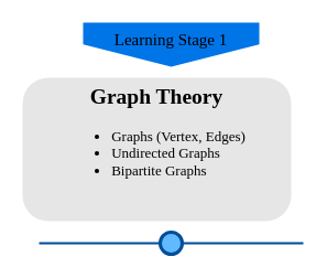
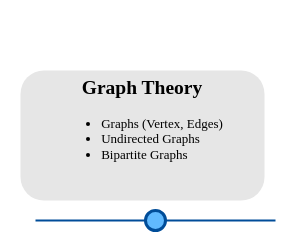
- <mxCell id="3" value="&lt;font color=&quot;#000000&quot; face=&quot;Serif&quot;&gt;Learning Stage 1&lt;/font&gt;" style="shape=offPageConnector;whiteSpace=wrap;html=1;fillColor=#0075E8;fontSize=15;fontColor=#FFFFFF;size=0.509;verticalAlign=top;strokeColor=none;" parent="1" vertex="1"><mxGeometry x="75" y="20" width="160" height="40" as="geometry" /></mxCell>
